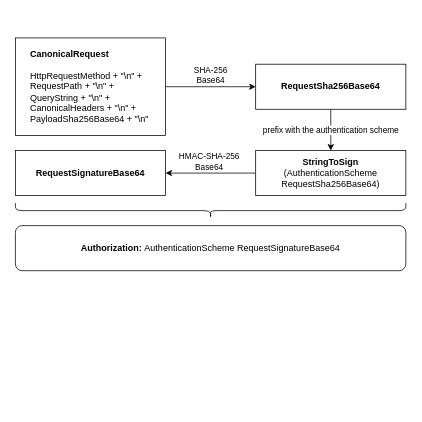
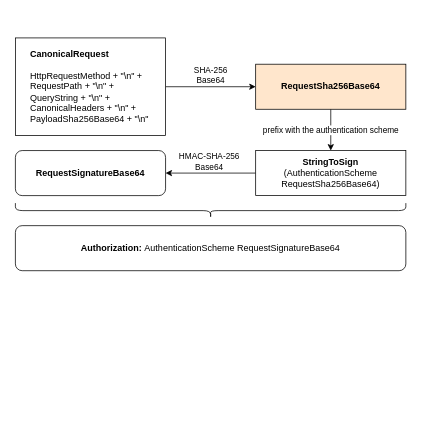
- <mxCell id="6" value="&lt;b&gt;RequestSha256Base64&lt;/b&gt;" style="rounded=0;whiteSpace=wrap;html=1;" parent="1" vertex="1"><mxGeometry x="340" y="85" width="200" height="60" as="geometry" /></mxCell>
+ <mxCell id="6" value="&lt;b&gt;RequestSha256Base64&lt;/b&gt;" style="rounded=0;whiteSpace=wrap;html=1;fillColor=#ffe6cc;" parent="1" vertex="1"><mxGeometry x="340" y="85" width="200" height="60" as="geometry" /></mxCell>
- <mxCell id="10" value="&lt;b&gt;RequestSignatureBase64&lt;/b&gt;" style="rounded=0;whiteSpace=wrap;html=1;" parent="1" vertex="1"><mxGeometry x="20" y="200" width="200" height="60" as="geometry" /></mxCell>
+ <mxCell id="10" value="&lt;b&gt;RequestSignatureBase64&lt;/b&gt;" style="whiteSpace=wrap;html=1;rounded=1;" parent="1" vertex="1"><mxGeometry x="20" y="200" width="200" height="60" as="geometry" /></mxCell>
